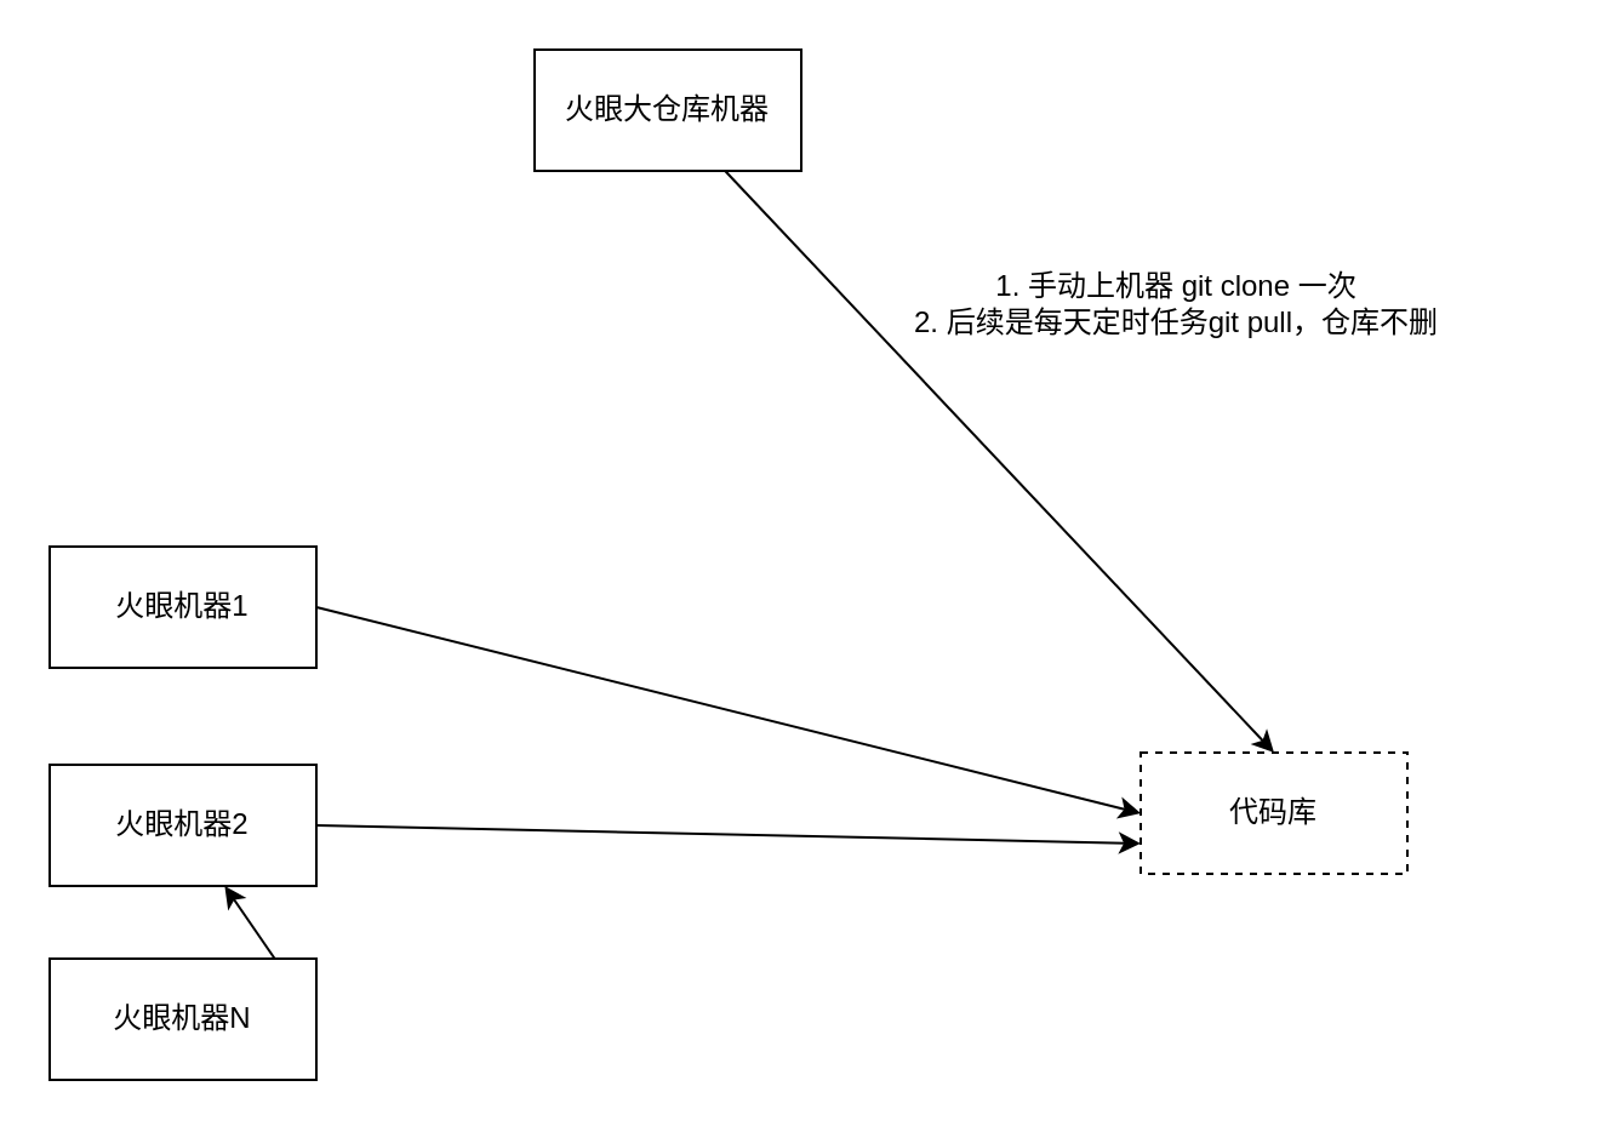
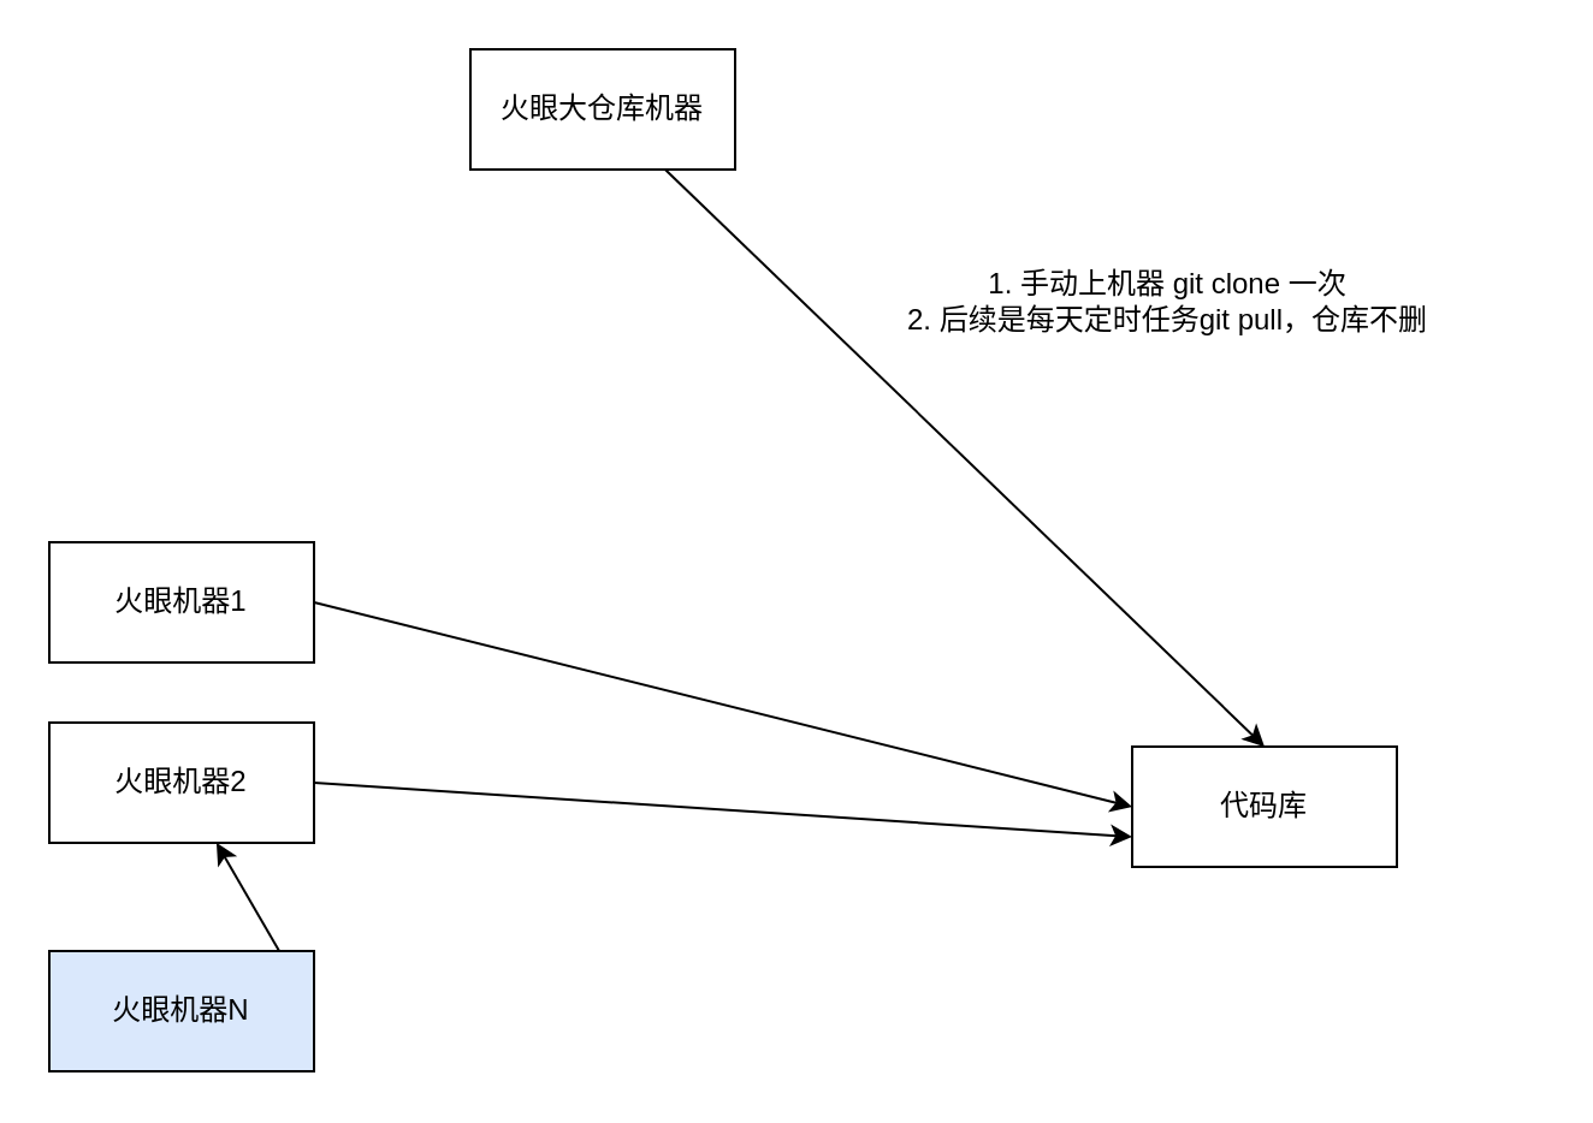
- <mxCell id="10" value="火眼大仓库机器" style="rounded=0;whiteSpace=wrap;html=1;" vertex="1" parent="1"><mxGeometry x="220" y="20" width="110" height="50" as="geometry" /></mxCell>
+ <mxCell id="10" value="火眼大仓库机器" style="rounded=0;whiteSpace=wrap;html=1;" vertex="1" parent="1"><mxGeometry x="195" y="20" width="110" height="50" as="geometry" /></mxCell>
- <mxCell id="2" value="代码库" style="rounded=0;whiteSpace=wrap;html=1;dashed=1;" vertex="1" parent="1"><mxGeometry x="470" y="310" width="110" height="50" as="geometry" /></mxCell>
+ <mxCell id="2" value="代码库" style="rounded=0;whiteSpace=wrap;html=1;" vertex="1" parent="1"><mxGeometry x="470" y="310" width="110" height="50" as="geometry" /></mxCell>
- <mxCell id="6" value="火眼机器2" style="rounded=0;whiteSpace=wrap;html=1;" vertex="1" parent="1"><mxGeometry x="20" y="315" width="110" height="50" as="geometry" /></mxCell>
+ <mxCell id="6" value="火眼机器2" style="rounded=0;whiteSpace=wrap;html=1;" vertex="1" parent="1"><mxGeometry x="20" y="300" width="110" height="50" as="geometry" /></mxCell>
- <mxCell id="8" value="火眼机器N" style="rounded=0;whiteSpace=wrap;html=1;" vertex="1" parent="1"><mxGeometry x="20" y="395" width="110" height="50" as="geometry" /></mxCell>
+ <mxCell id="8" value="火眼机器N" style="rounded=0;whiteSpace=wrap;html=1;fillColor=#dae8fc;" vertex="1" parent="1"><mxGeometry x="20" y="395" width="110" height="50" as="geometry" /></mxCell>
